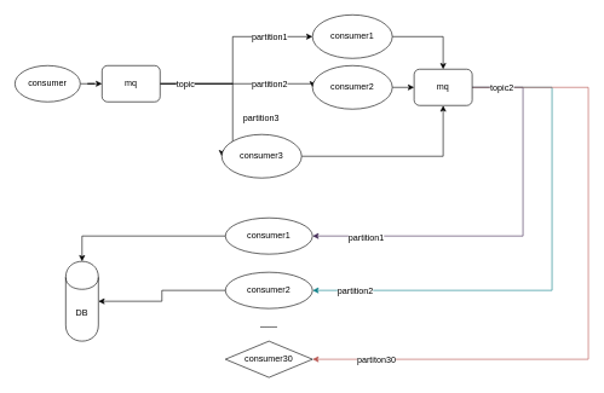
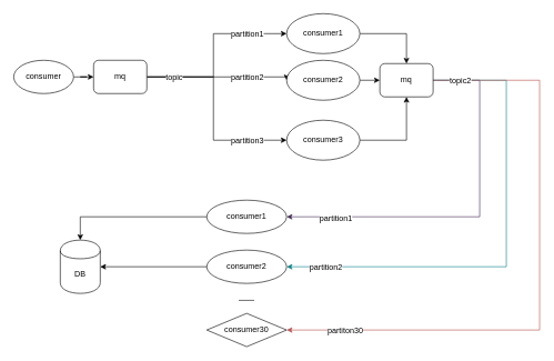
- <mxCell id="24" value="&lt;span style=&quot;white-space: normal&quot;&gt;consumer3&lt;/span&gt;" style="ellipse;whiteSpace=wrap;html=1;" vertex="1" parent="1"><mxGeometry x="305" y="185" width="110" height="60" as="geometry" /></mxCell>
+ <mxCell id="24" value="&lt;span style=&quot;white-space: normal&quot;&gt;consumer3&lt;/span&gt;" style="ellipse;whiteSpace=wrap;html=1;" vertex="1" parent="1"><mxGeometry x="430" y="180" width="110" height="60" as="geometry" /></mxCell>
- <mxCell id="31" value="DB" style="shape=cylinder;whiteSpace=wrap;html=1;boundedLbl=1;backgroundOutline=1;" vertex="1" parent="1"><mxGeometry x="90" y="360" width="45" height="110" as="geometry" /></mxCell>
+ <mxCell id="31" value="DB" style="shape=cylinder;whiteSpace=wrap;html=1;boundedLbl=1;backgroundOutline=1;" vertex="1" parent="1"><mxGeometry x="90" y="360" width="60" height="80" as="geometry" /></mxCell>
